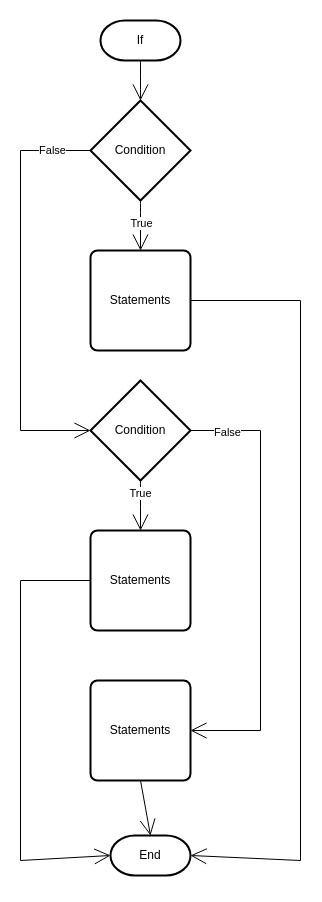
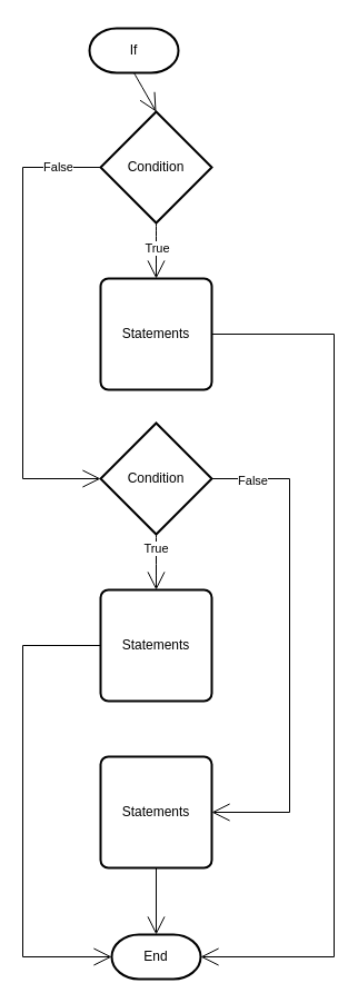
- <mxCell id="2" value="If" style="strokeWidth=2;html=1;shape=mxgraph.flowchart.terminator;whiteSpace=wrap;hachureGap=4;" vertex="1" parent="1"><mxGeometry x="100" y="20" width="80" height="40" as="geometry" /></mxCell>
+ <mxCell id="2" value="If" style="strokeWidth=2;html=1;shape=mxgraph.flowchart.terminator;whiteSpace=wrap;hachureGap=4;" vertex="1" parent="1"><mxGeometry x="80" y="25" width="80" height="40" as="geometry" /></mxCell>
- <mxCell id="17" value="End" style="strokeWidth=2;html=1;shape=mxgraph.flowchart.terminator;whiteSpace=wrap;hachureGap=4;" vertex="1" parent="1"><mxGeometry x="110" y="835" width="80" height="40" as="geometry" /></mxCell>
+ <mxCell id="17" value="End" style="strokeWidth=2;html=1;shape=mxgraph.flowchart.terminator;whiteSpace=wrap;hachureGap=4;" vertex="1" parent="1"><mxGeometry x="100" y="840" width="80" height="40" as="geometry" /></mxCell>
